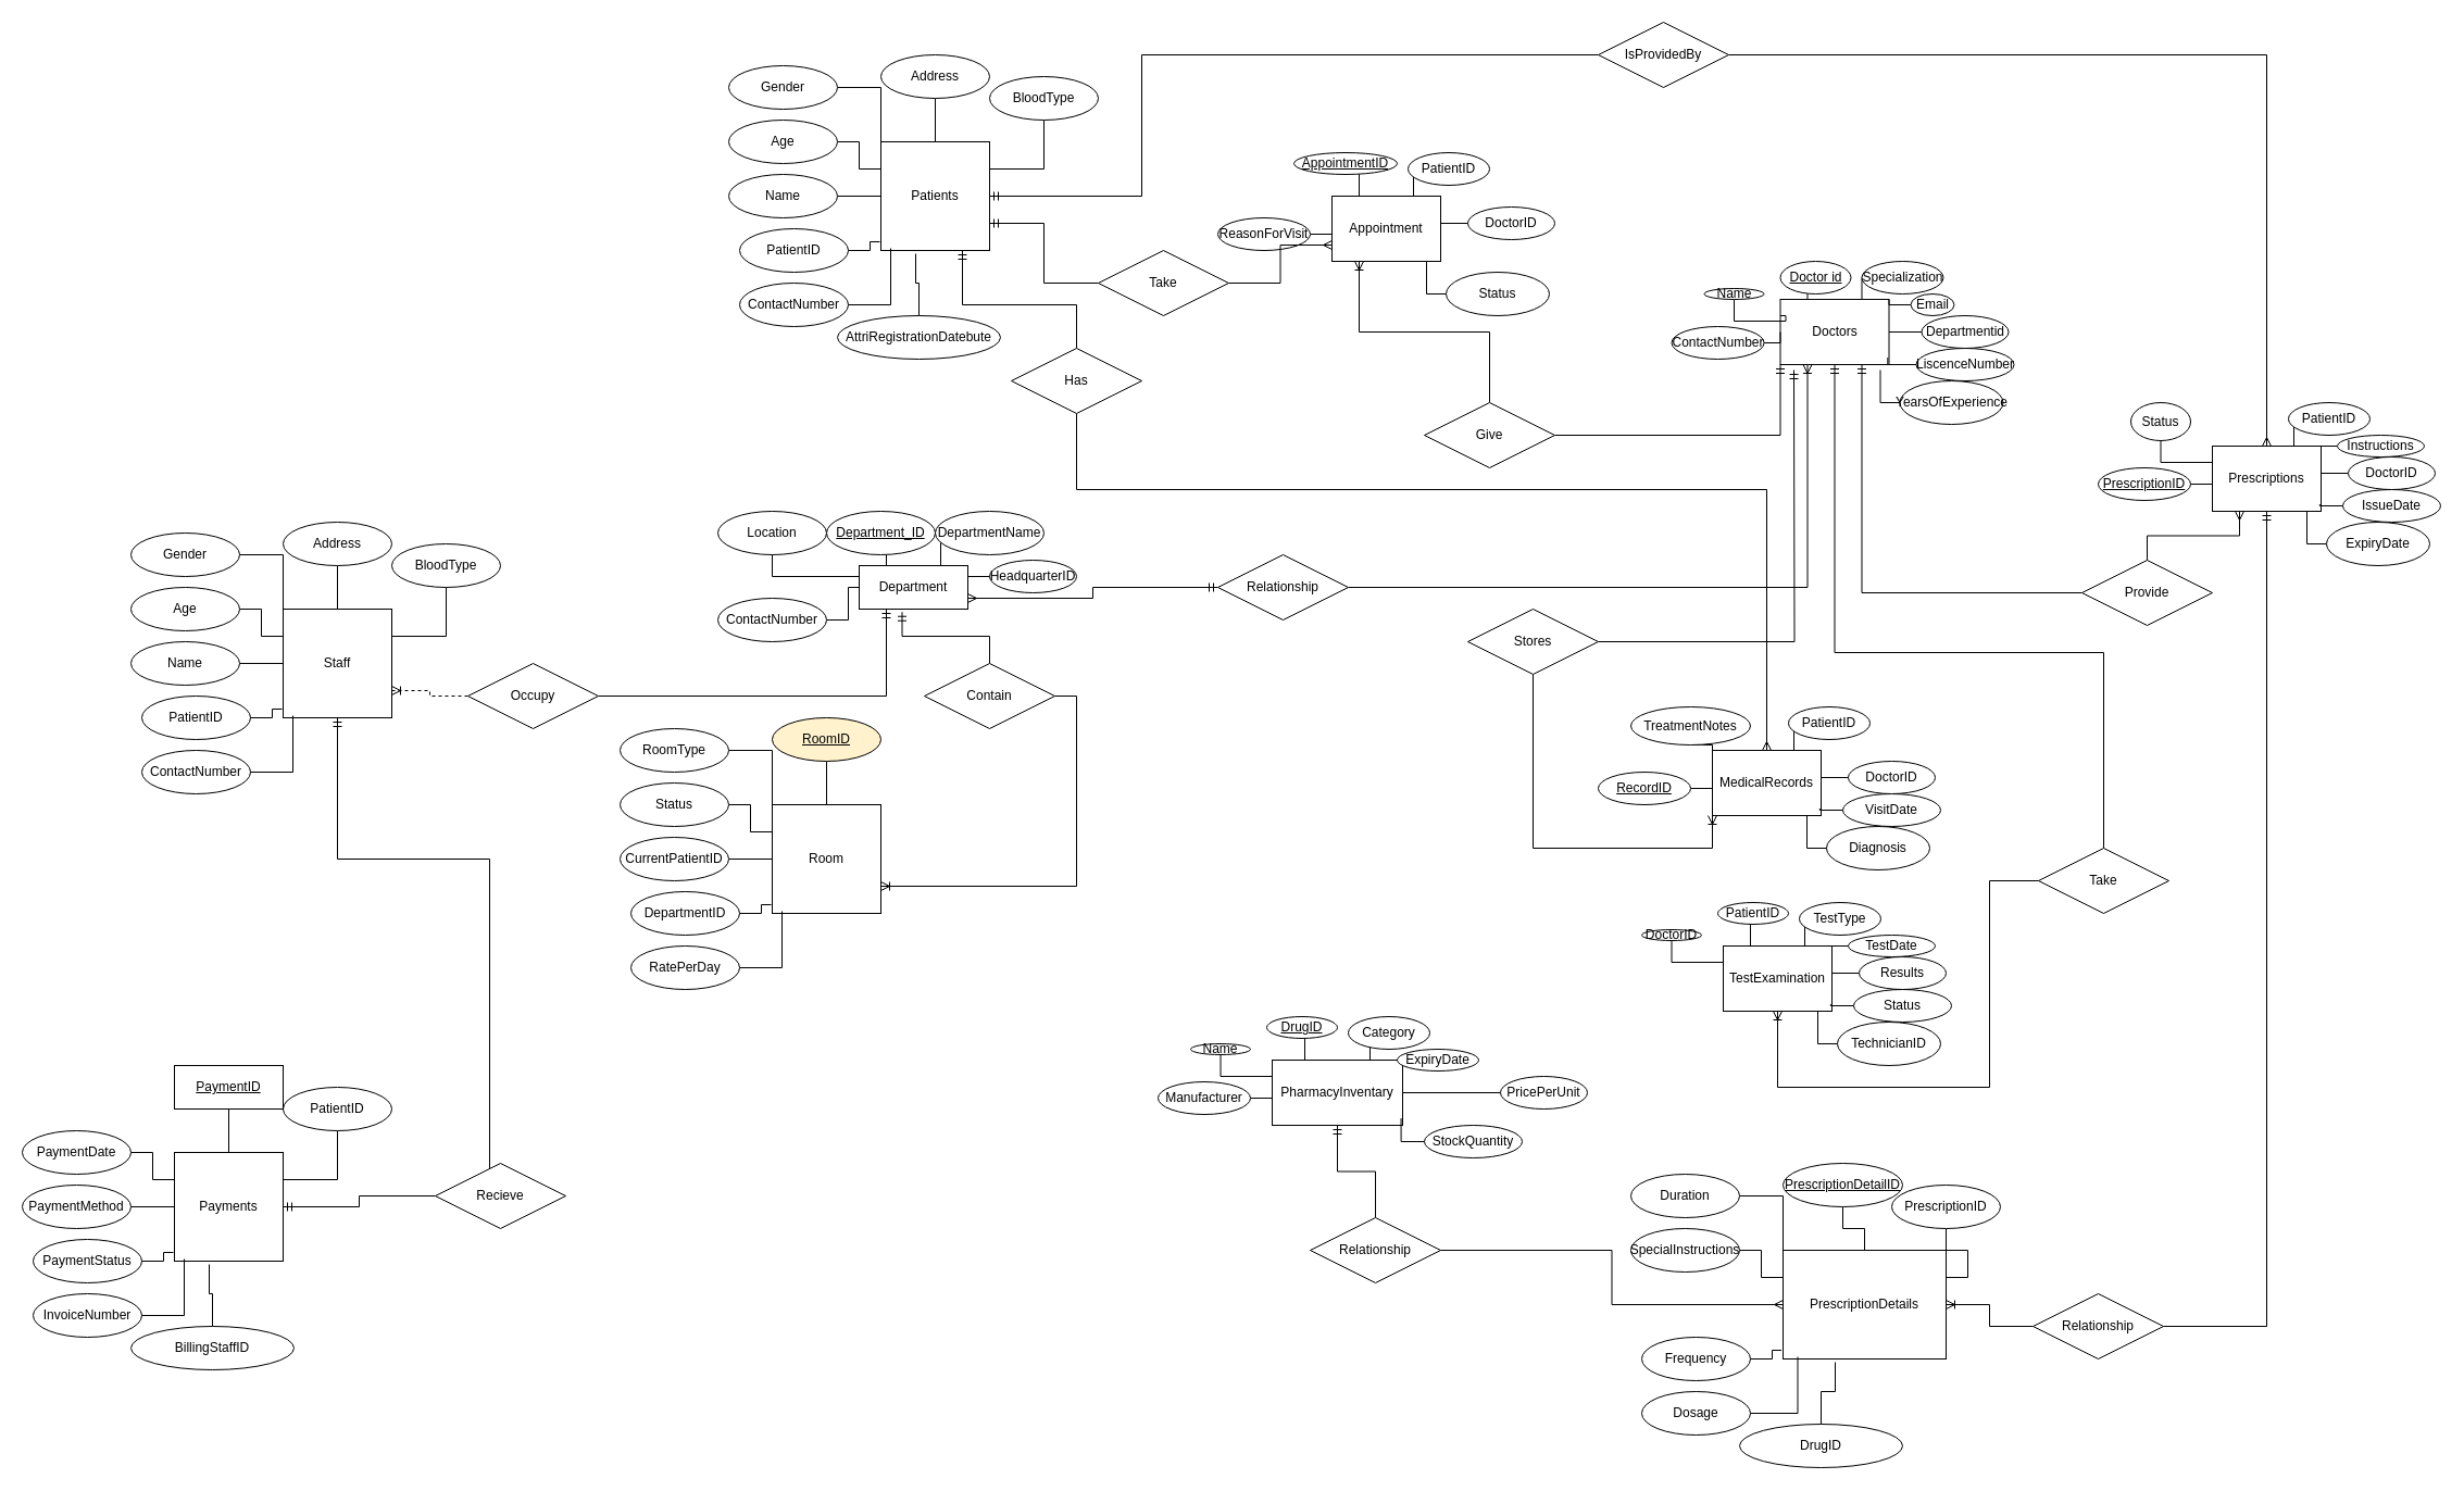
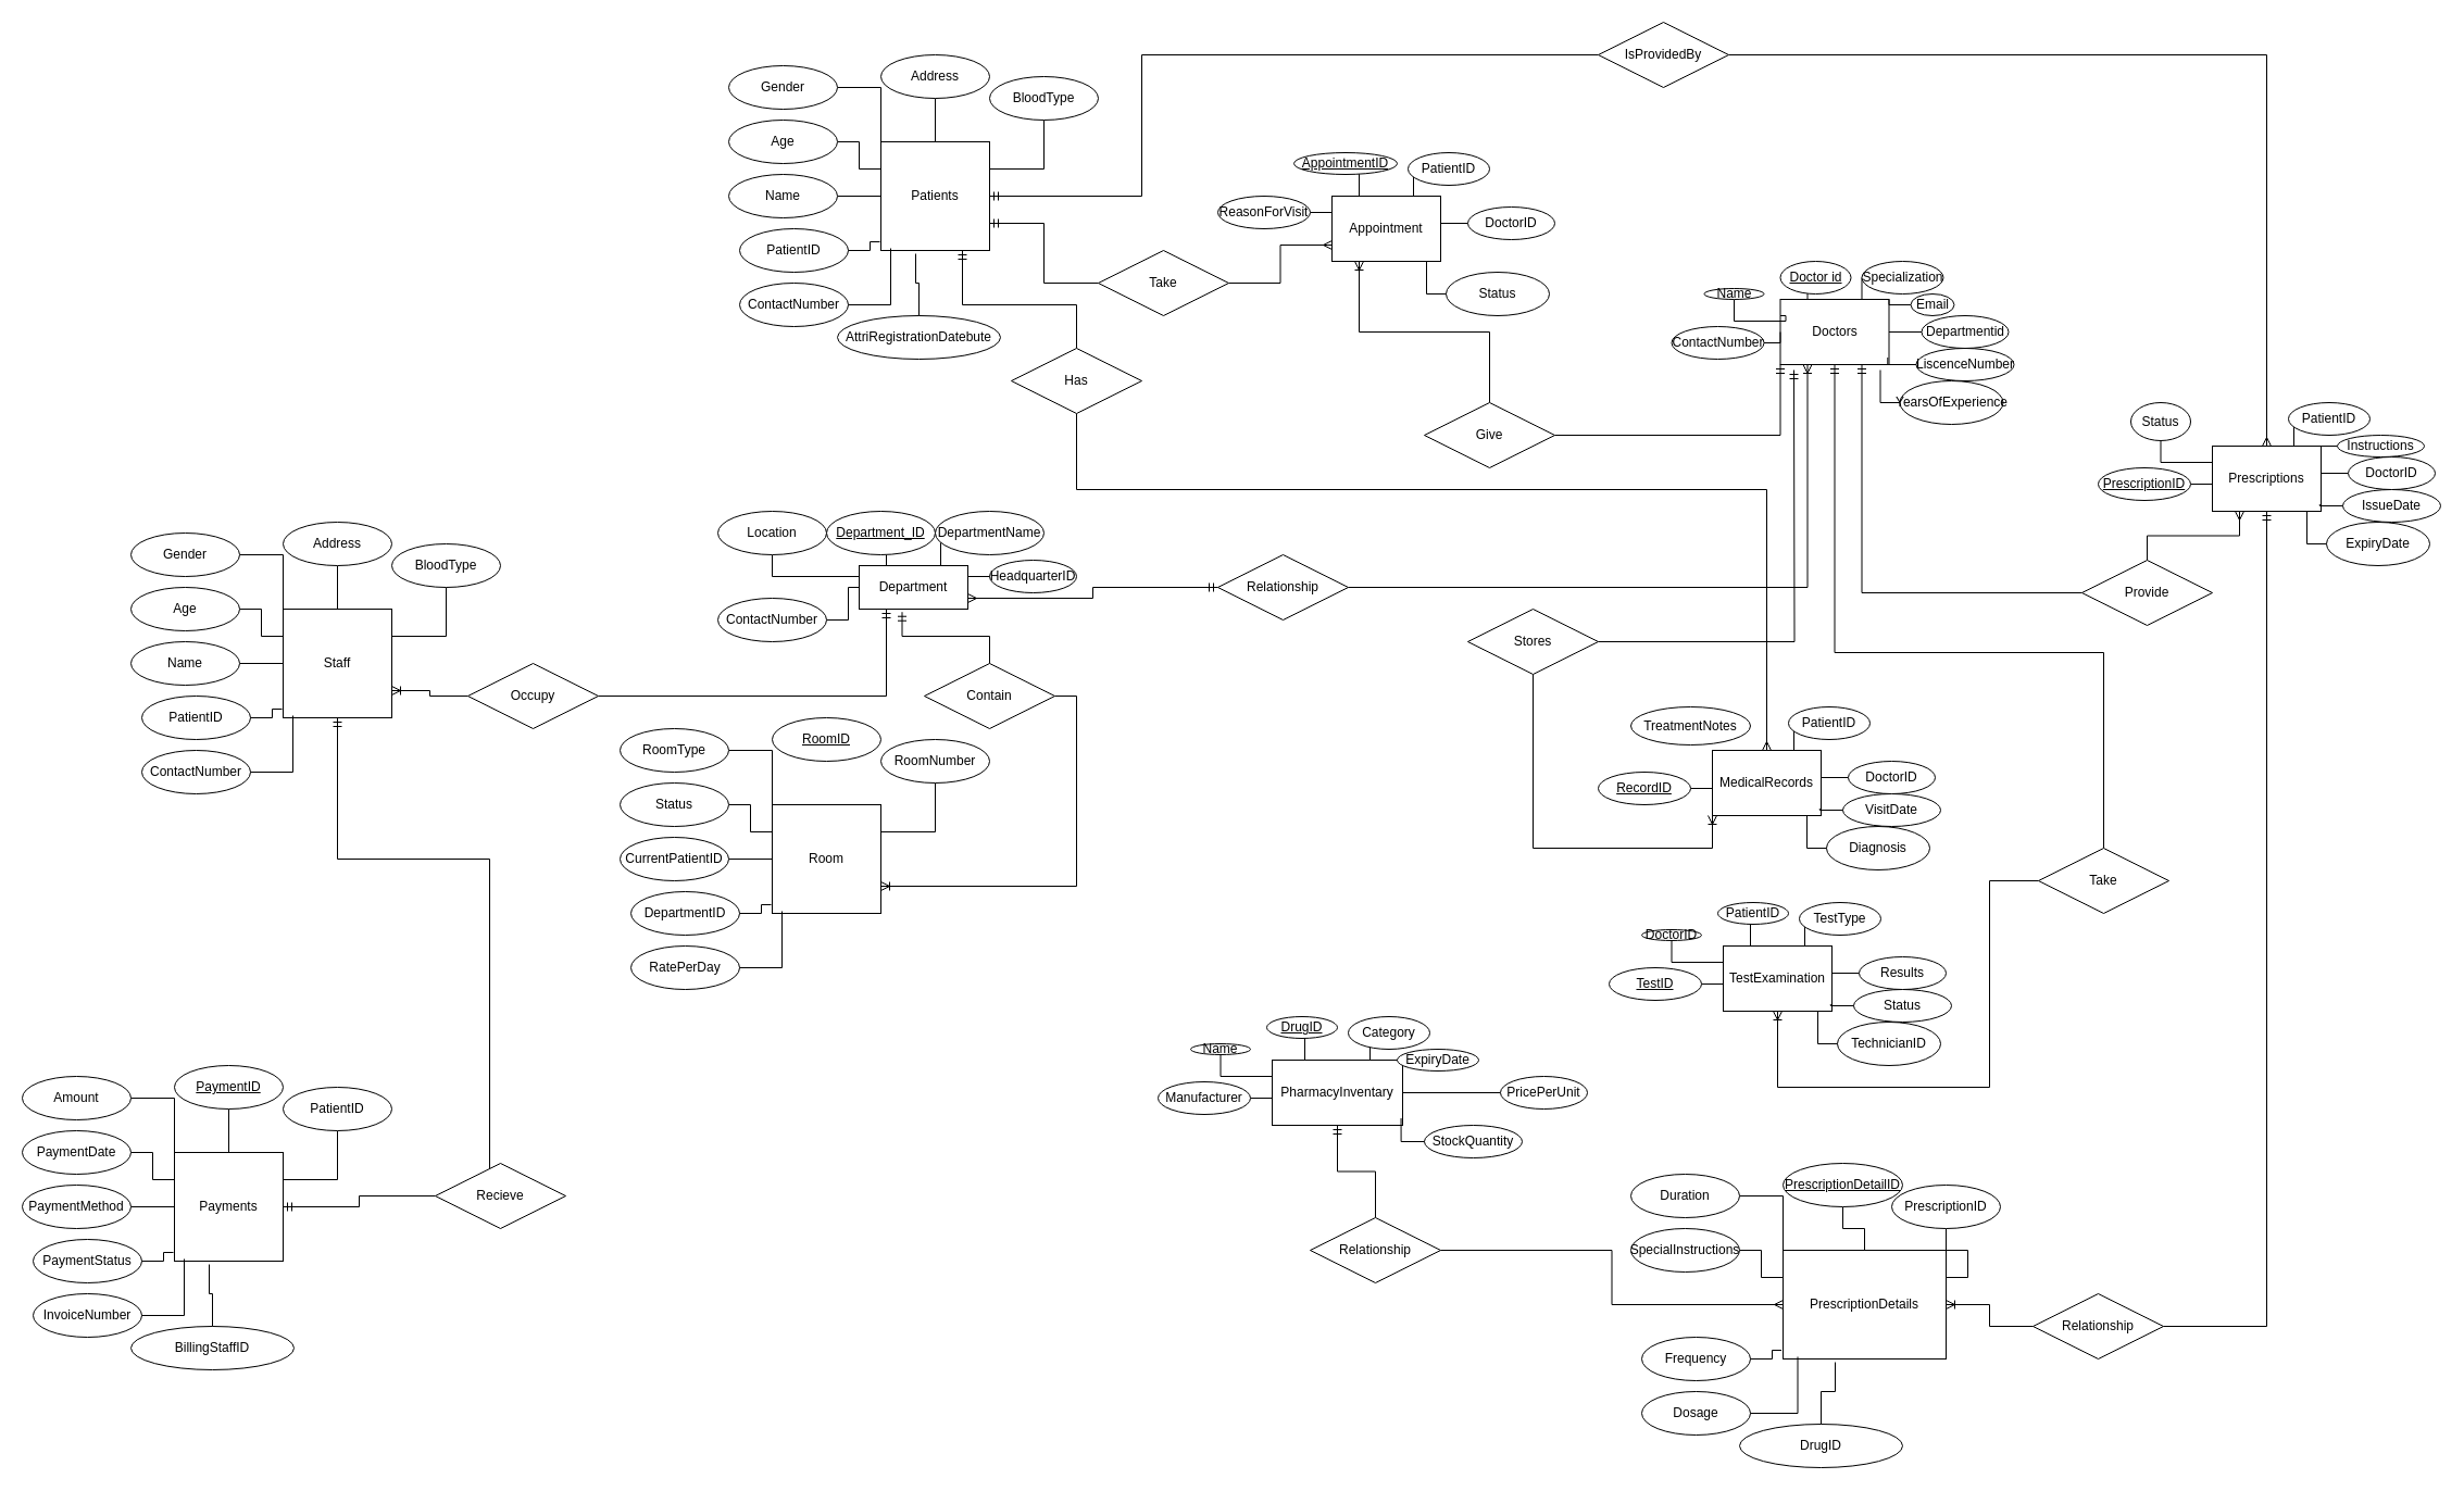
- <mxCell id="141" value="ReasonForVisit" style="ellipse;whiteSpace=wrap;html=1;align=center;" parent="1" vertex="1"><mxGeometry x="1120" y="200" width="85" height="30" as="geometry" /></mxCell>
+ <mxCell id="141" value="ReasonForVisit" style="ellipse;whiteSpace=wrap;html=1;align=center;" parent="1" vertex="1"><mxGeometry x="1120" y="180" width="85" height="30" as="geometry" /></mxCell>
- <mxCell id="174" style="edgeStyle=orthogonalEdgeStyle;rounded=0;orthogonalLoop=1;jettySize=auto;html=1;exitX=0;exitY=0.5;exitDx=0;exitDy=0;entryX=1;entryY=0.75;entryDx=0;entryDy=0;endArrow=ERoneToMany;endFill=0;dashed=1;" parent="1" source="175" target="45" edge="1"><mxGeometry relative="1" as="geometry" /></mxCell>
+ <mxCell id="174" style="edgeStyle=orthogonalEdgeStyle;rounded=0;orthogonalLoop=1;jettySize=auto;html=1;exitX=0;exitY=0.5;exitDx=0;exitDy=0;entryX=1;entryY=0.75;entryDx=0;entryDy=0;endArrow=ERoneToMany;endFill=0;" parent="1" source="175" target="45" edge="1"><mxGeometry relative="1" as="geometry" /></mxCell>
- <mxCell id="36" value="&lt;u&gt;RoomID&lt;/u&gt;" style="ellipse;whiteSpace=wrap;html=1;align=center;fillColor=#fff2cc;" parent="1" vertex="1"><mxGeometry x="710" y="660" width="100" height="40" as="geometry" /></mxCell>
+ <mxCell id="36" value="&lt;u&gt;RoomID&lt;/u&gt;" style="ellipse;whiteSpace=wrap;html=1;align=center;" parent="1" vertex="1"><mxGeometry x="710" y="660" width="100" height="40" as="geometry" /></mxCell>
- <mxCell id="63" style="edgeStyle=orthogonalEdgeStyle;rounded=0;orthogonalLoop=1;jettySize=auto;html=1;exitX=0.5;exitY=1;exitDx=0;exitDy=0;entryX=0;entryY=0.25;entryDx=0;entryDy=0;endArrow=none;startFill=0;" parent="1" source="64" target="60" edge="1"><mxGeometry relative="1" as="geometry" /></mxCell>
+ <mxCell id="34" value="RoomNumber" style="ellipse;whiteSpace=wrap;html=1;align=center;" parent="1" vertex="1"><mxGeometry x="810" y="680" width="100" height="40" as="geometry" /></mxCell>
- <mxCell id="35" style="edgeStyle=orthogonalEdgeStyle;rounded=0;orthogonalLoop=1;jettySize=auto;html=1;entryX=0.5;entryY=0;entryDx=0;entryDy=0;endArrow=none;startFill=0;" parent="1" source="36" target="30" edge="1"><mxGeometry relative="1" as="geometry" /></mxCell>
+ <mxCell id="33" style="edgeStyle=orthogonalEdgeStyle;rounded=0;orthogonalLoop=1;jettySize=auto;html=1;entryX=1;entryY=0.25;entryDx=0;entryDy=0;endArrow=none;startFill=0;" parent="1" source="34" target="30" edge="1"><mxGeometry relative="1" as="geometry" /></mxCell>
- <mxCell id="85" style="edgeStyle=orthogonalEdgeStyle;rounded=0;orthogonalLoop=1;jettySize=auto;html=1;exitX=0;exitY=0.5;exitDx=0;exitDy=0;entryX=1;entryY=0;entryDx=0;entryDy=0;endArrow=none;startFill=0;" parent="1" source="86" target="73" edge="1"><mxGeometry relative="1" as="geometry" /></mxCell>
- <mxCell id="86" value="TestDate" style="ellipse;whiteSpace=wrap;html=1;align=center;" parent="1" vertex="1"><mxGeometry x="1700" y="860" width="80" height="20" as="geometry" /></mxCell>
+ <mxCell id="75" value="&lt;u&gt;TestID&lt;/u&gt;" style="ellipse;whiteSpace=wrap;html=1;align=center;" parent="1" vertex="1"><mxGeometry x="1480" y="890" width="85" height="30" as="geometry" /></mxCell>
+ <mxCell id="74" style="edgeStyle=orthogonalEdgeStyle;rounded=0;orthogonalLoop=1;jettySize=auto;html=1;exitX=1;exitY=0.5;exitDx=0;exitDy=0;entryX=0;entryY=0.5;entryDx=0;entryDy=0;endArrow=none;startFill=0;" parent="1" source="75" target="73" edge="1"><mxGeometry relative="1" as="geometry" /></mxCell>
- <mxCell id="129" value="&lt;u&gt;PaymentID&lt;/u&gt;" style="whiteSpace=wrap;html=1;align=center;rounded=0;" parent="1" vertex="1"><mxGeometry x="160" y="980" width="100" height="40" as="geometry" /></mxCell>
+ <mxCell id="129" value="&lt;u&gt;PaymentID&lt;/u&gt;" style="ellipse;whiteSpace=wrap;html=1;align=center;" parent="1" vertex="1"><mxGeometry x="160" y="980" width="100" height="40" as="geometry" /></mxCell>
+ <mxCell id="131" value="Amount" style="ellipse;whiteSpace=wrap;html=1;align=center;" parent="1" vertex="1"><mxGeometry x="20" y="990" width="100" height="40" as="geometry" /></mxCell>
+ <mxCell id="130" style="edgeStyle=orthogonalEdgeStyle;rounded=0;orthogonalLoop=1;jettySize=auto;html=1;entryX=0;entryY=0;entryDx=0;entryDy=0;endArrow=none;startFill=0;" parent="1" source="131" target="122" edge="1"><mxGeometry relative="1" as="geometry" /></mxCell>
